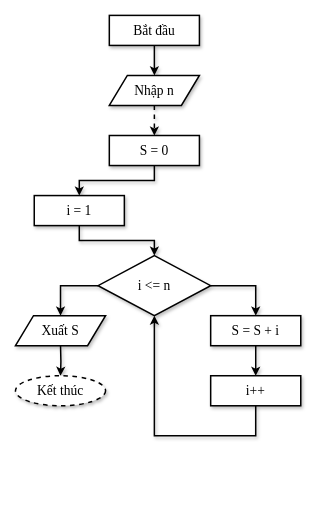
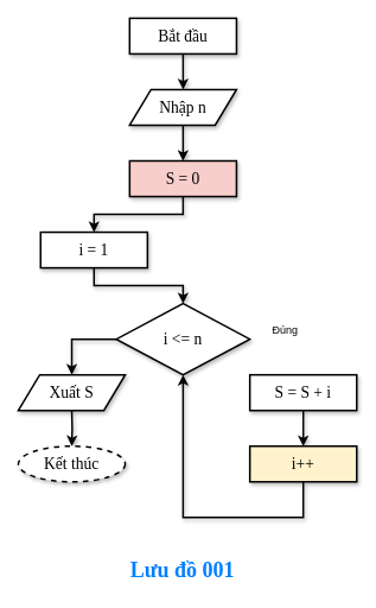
- <mxCell id="4" style="edgeStyle=orthogonalEdgeStyle;rounded=0;orthogonalLoop=1;jettySize=auto;html=1;entryX=0.5;entryY=0;entryDx=0;entryDy=0;fontSize=18;fontFamily=Times New Roman;strokeWidth=2;shadow=1;dashed=1;" parent="1" source="5" target="7" edge="1"><mxGeometry relative="1" as="geometry" /></mxCell>
+ <mxCell id="4" style="edgeStyle=orthogonalEdgeStyle;rounded=0;orthogonalLoop=1;jettySize=auto;html=1;entryX=0.5;entryY=0;entryDx=0;entryDy=0;fontSize=18;fontFamily=Times New Roman;strokeWidth=2;shadow=1;" parent="1" source="5" target="7" edge="1"><mxGeometry relative="1" as="geometry" /></mxCell>
- <mxCell id="7" value="S = 0" style="rounded=0;whiteSpace=wrap;html=1;fontSize=18;fontFamily=Times New Roman;strokeWidth=2;shadow=1;" parent="1" vertex="1"><mxGeometry x="145" y="180" width="120" height="40" as="geometry" /></mxCell>
+ <mxCell id="7" value="S = 0" style="rounded=0;whiteSpace=wrap;html=1;fontSize=18;fontFamily=Times New Roman;strokeWidth=2;shadow=1;fillColor=#f8cecc;" parent="1" vertex="1"><mxGeometry x="145" y="180" width="120" height="40" as="geometry" /></mxCell>
+ <mxCell id="21" value="Đúng" style="text;html=1;strokeColor=none;fillColor=none;align=center;verticalAlign=middle;whiteSpace=wrap;rounded=0;" parent="1" vertex="1"><mxGeometry x="300" y="360" width="40" height="20" as="geometry" /></mxCell>
- <mxCell id="10" style="edgeStyle=orthogonalEdgeStyle;rounded=0;orthogonalLoop=1;jettySize=auto;html=1;exitX=1;exitY=0.5;exitDx=0;exitDy=0;entryX=0.5;entryY=0;entryDx=0;entryDy=0;fontFamily=Times New Roman;fontSize=18;strokeWidth=2;shadow=1;" parent="1" source="12" target="14" edge="1"><mxGeometry relative="1" as="geometry" /></mxCell>
- <mxCell id="16" value="i++" style="rounded=0;whiteSpace=wrap;html=1;fontFamily=Times New Roman;fontSize=18;strokeWidth=2;shadow=1;" parent="1" vertex="1"><mxGeometry x="280" y="500" width="120" height="40" as="geometry" /></mxCell>
+ <mxCell id="16" value="i++" style="rounded=0;whiteSpace=wrap;html=1;fontFamily=Times New Roman;fontSize=18;strokeWidth=2;shadow=1;fillColor=#fff2cc;" parent="1" vertex="1"><mxGeometry x="280" y="500" width="120" height="40" as="geometry" /></mxCell>
+ <mxCell id="19" value="&lt;h1&gt;&lt;font style=&quot;font-size: 24px&quot;&gt;Lưu đồ 001&lt;/font&gt;&lt;/h1&gt;" style="text;html=1;strokeColor=none;fillColor=none;spacing=5;spacingTop=-20;whiteSpace=wrap;overflow=hidden;rounded=0;fontFamily=Times New Roman;fontSize=18;align=center;fontColor=#007FFF;strokeWidth=2;shadow=1;" parent="1" vertex="1"><mxGeometry x="124" y="600" width="161" height="60" as="geometry" /></mxCell>
